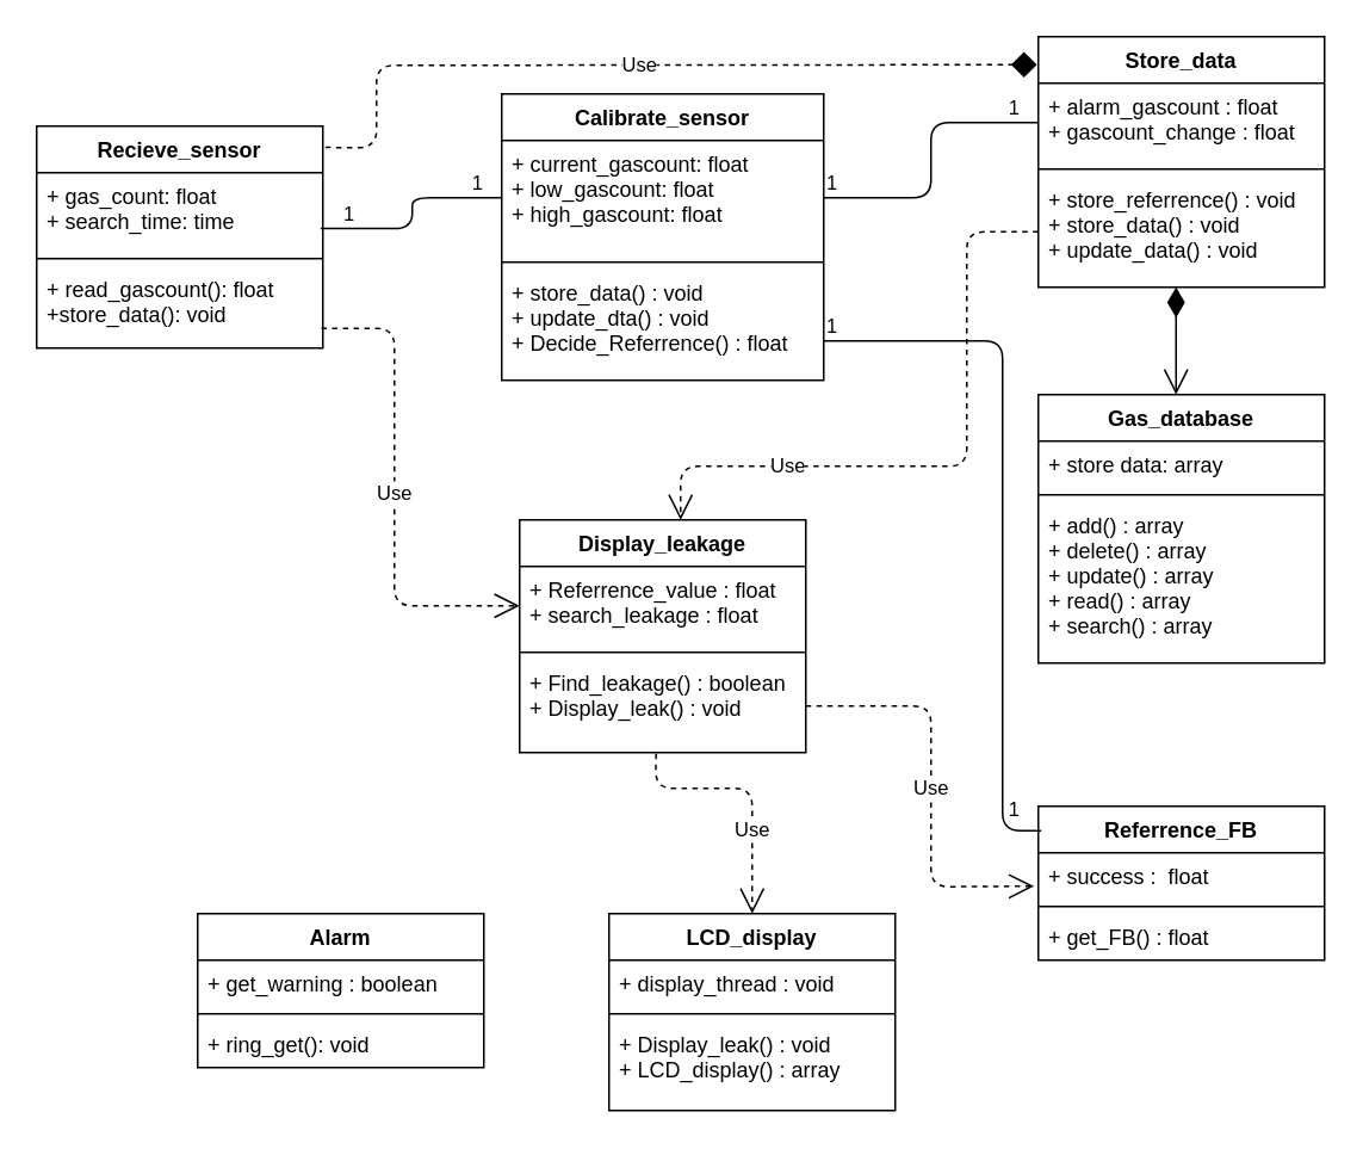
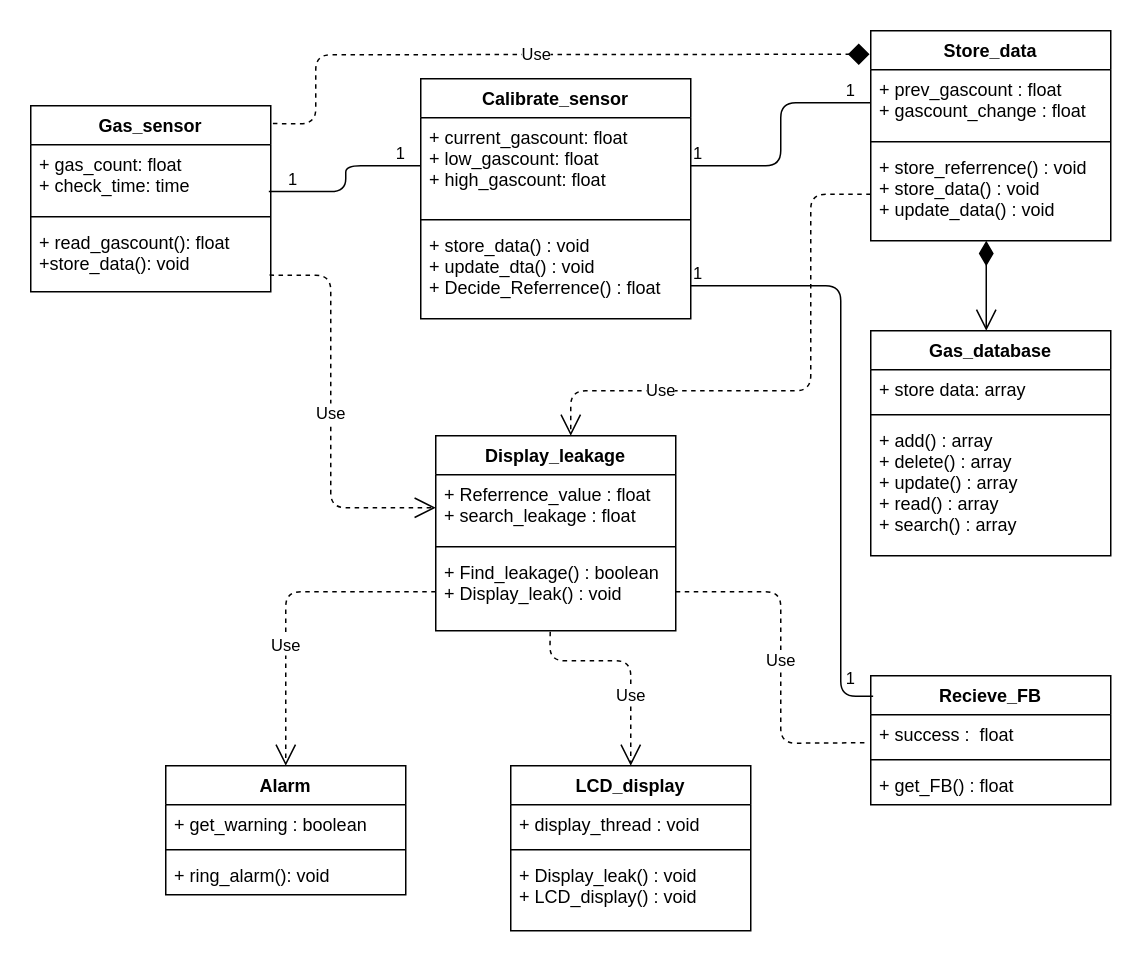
- <mxCell id="11" value="+ alarm_gascount : float&#10;+ gascount_change : float" style="text;strokeColor=none;fillColor=none;align=left;verticalAlign=top;spacingLeft=4;spacingRight=4;overflow=hidden;rotatable=0;points=[[0,0.5],[1,0.5]];portConstraint=eastwest;" vertex="1" parent="10"><mxGeometry y="26" width="160" height="44" as="geometry" /></mxCell>
+ <mxCell id="11" value="+ prev_gascount : float&#10;+ gascount_change : float" style="text;strokeColor=none;fillColor=none;align=left;verticalAlign=top;spacingLeft=4;spacingRight=4;overflow=hidden;rotatable=0;points=[[0,0.5],[1,0.5]];portConstraint=eastwest;" vertex="1" parent="10"><mxGeometry y="26" width="160" height="44" as="geometry" /></mxCell>
- <mxCell id="2" value="Recieve_sensor" style="swimlane;fontStyle=1;align=center;verticalAlign=top;childLayout=stackLayout;horizontal=1;startSize=26;horizontalStack=0;resizeParent=1;resizeParentMax=0;resizeLast=0;collapsible=1;marginBottom=0;" vertex="1" parent="1"><mxGeometry x="20" y="70" width="160" height="124" as="geometry" /></mxCell>
+ <mxCell id="2" value="Gas_sensor" style="swimlane;fontStyle=1;align=center;verticalAlign=top;childLayout=stackLayout;horizontal=1;startSize=26;horizontalStack=0;resizeParent=1;resizeParentMax=0;resizeLast=0;collapsible=1;marginBottom=0;" vertex="1" parent="1"><mxGeometry x="20" y="70" width="160" height="124" as="geometry" /></mxCell>
- <mxCell id="3" value="+ gas_count: float&#10;+ search_time: time" style="text;strokeColor=none;fillColor=none;align=left;verticalAlign=top;spacingLeft=4;spacingRight=4;overflow=hidden;rotatable=0;points=[[0,0.5],[1,0.5]];portConstraint=eastwest;" vertex="1" parent="2"><mxGeometry y="26" width="160" height="44" as="geometry" /></mxCell>
+ <mxCell id="3" value="+ gas_count: float&#10;+ check_time: time" style="text;strokeColor=none;fillColor=none;align=left;verticalAlign=top;spacingLeft=4;spacingRight=4;overflow=hidden;rotatable=0;points=[[0,0.5],[1,0.5]];portConstraint=eastwest;" vertex="1" parent="2"><mxGeometry y="26" width="160" height="44" as="geometry" /></mxCell>
+ <mxCell id="36" value="Use" style="endArrow=open;endSize=12;dashed=1;html=1;entryX=0.5;entryY=0;entryDx=0;entryDy=0;exitX=0;exitY=0.5;exitDx=0;exitDy=0;" edge="1" parent="1" source="25" target="30"><mxGeometry x="0.259" width="160" relative="1" as="geometry"><mxPoint x="220" y="380" as="sourcePoint" /><mxPoint x="380" y="380" as="targetPoint" /><Array as="points"><mxPoint x="190" y="394" /></Array><mxPoint as="offset" /></mxGeometry></mxCell>
- <mxCell id="18" value="Referrence_FB" style="swimlane;fontStyle=1;align=center;verticalAlign=top;childLayout=stackLayout;horizontal=1;startSize=26;horizontalStack=0;resizeParent=1;resizeParentMax=0;resizeLast=0;collapsible=1;marginBottom=0;" vertex="1" parent="1"><mxGeometry x="580" y="450" width="160" height="86" as="geometry" /></mxCell>
+ <mxCell id="18" value="Recieve_FB" style="swimlane;fontStyle=1;align=center;verticalAlign=top;childLayout=stackLayout;horizontal=1;startSize=26;horizontalStack=0;resizeParent=1;resizeParentMax=0;resizeLast=0;collapsible=1;marginBottom=0;" vertex="1" parent="1"><mxGeometry x="580" y="450" width="160" height="86" as="geometry" /></mxCell>
- <mxCell id="38" value="Use" style="endArrow=open;endSize=12;dashed=1;html=1;entryX=-0.015;entryY=0.718;entryDx=0;entryDy=0;entryPerimeter=0;exitX=1;exitY=0.5;exitDx=0;exitDy=0;" edge="1" parent="1" source="25" target="19"><mxGeometry x="0.015" width="160" relative="1" as="geometry"><mxPoint x="220" y="380" as="sourcePoint" /><mxPoint x="380" y="380" as="targetPoint" /><Array as="points"><mxPoint x="520" y="394" /><mxPoint x="520" y="495" /></Array><mxPoint as="offset" /></mxGeometry></mxCell>
+ <mxCell id="38" value="Use" style="endArrow=none;endSize=12;dashed=1;html=1;entryX=-0.015;entryY=0.718;entryDx=0;entryDy=0;entryPerimeter=0;exitX=1;exitY=0.5;exitDx=0;exitDy=0;" edge="1" parent="1" source="25" target="19"><mxGeometry x="0.015" width="160" relative="1" as="geometry"><mxPoint x="220" y="380" as="sourcePoint" /><mxPoint x="380" y="380" as="targetPoint" /><Array as="points"><mxPoint x="520" y="394" /><mxPoint x="520" y="495" /></Array><mxPoint as="offset" /></mxGeometry></mxCell>
- <mxCell id="33" value="+ ring_get(): void" style="text;strokeColor=none;fillColor=none;align=left;verticalAlign=top;spacingLeft=4;spacingRight=4;overflow=hidden;rotatable=0;points=[[0,0.5],[1,0.5]];portConstraint=eastwest;" vertex="1" parent="30"><mxGeometry y="60" width="160" height="26" as="geometry" /></mxCell>
+ <mxCell id="33" value="+ ring_alarm(): void" style="text;strokeColor=none;fillColor=none;align=left;verticalAlign=top;spacingLeft=4;spacingRight=4;overflow=hidden;rotatable=0;points=[[0,0.5],[1,0.5]];portConstraint=eastwest;" vertex="1" parent="30"><mxGeometry y="60" width="160" height="26" as="geometry" /></mxCell>
- <mxCell id="29" value="+ Display_leak() : void&#10;+ LCD_display() : array" style="text;strokeColor=none;fillColor=none;align=left;verticalAlign=top;spacingLeft=4;spacingRight=4;overflow=hidden;rotatable=0;points=[[0,0.5],[1,0.5]];portConstraint=eastwest;" vertex="1" parent="26"><mxGeometry y="60" width="160" height="50" as="geometry" /></mxCell>
+ <mxCell id="29" value="+ Display_leak() : void&#10;+ LCD_display() : void" style="text;strokeColor=none;fillColor=none;align=left;verticalAlign=top;spacingLeft=4;spacingRight=4;overflow=hidden;rotatable=0;points=[[0,0.5],[1,0.5]];portConstraint=eastwest;" vertex="1" parent="26"><mxGeometry y="60" width="160" height="50" as="geometry" /></mxCell>
